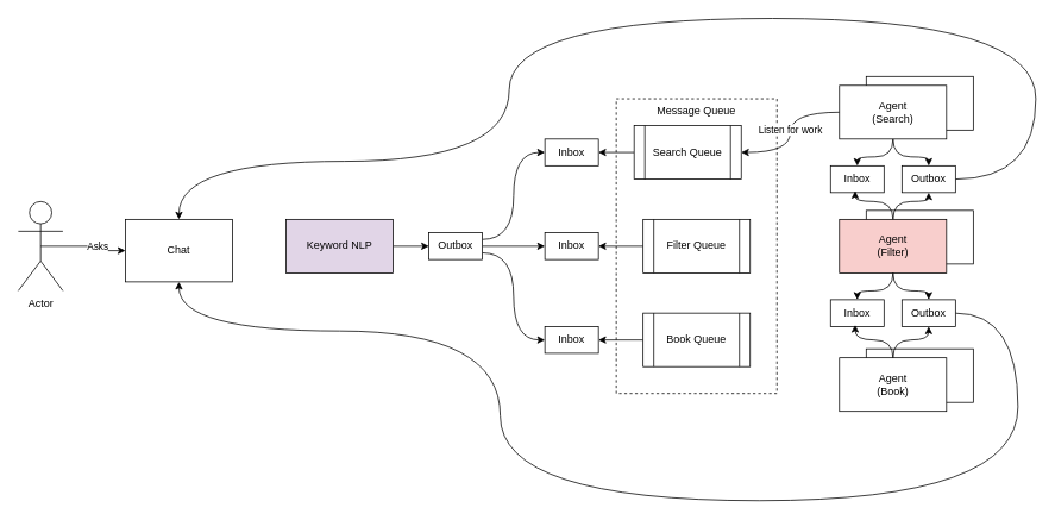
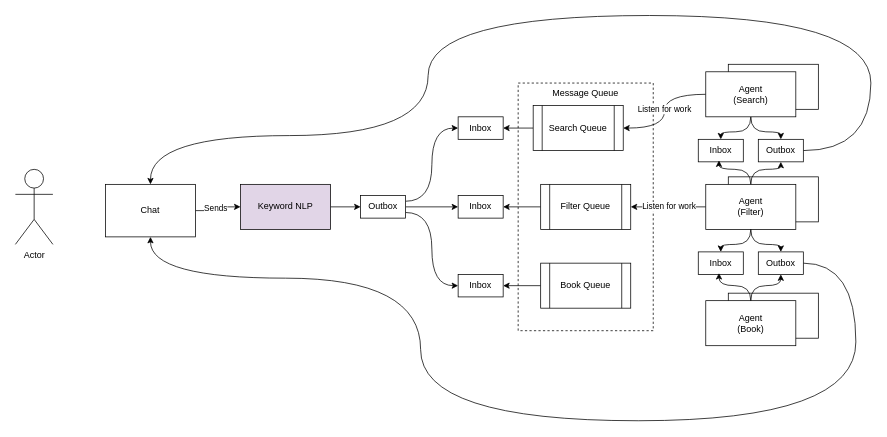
+ <mxCell id="24" value="" style="edgeStyle=orthogonalEdgeStyle;rounded=0;orthogonalLoop=1;jettySize=auto;html=1;" edge="1" parent="1" source="27" target="14"><mxGeometry relative="1" as="geometry" /></mxCell>
+ <mxCell id="25" value="Listen for work" style="edgeLabel;html=1;align=center;verticalAlign=middle;resizable=0;points=[];" vertex="1" connectable="0" parent="24"><mxGeometry x="-0.007" y="-1" relative="1" as="geometry"><mxPoint as="offset" /></mxGeometry></mxCell>
- <mxCell id="27" value="Agent&lt;br&gt;(Filter)" style="rounded=0;whiteSpace=wrap;html=1;fillColor=#f8cecc;" vertex="1" parent="1"><mxGeometry x="940" y="245" width="120" height="60" as="geometry" /></mxCell>
+ <mxCell id="27" value="Agent&lt;br&gt;(Filter)" style="rounded=0;whiteSpace=wrap;html=1;" vertex="1" parent="1"><mxGeometry x="940" y="245" width="120" height="60" as="geometry" /></mxCell>
- <mxCell id="8" style="edgeStyle=orthogonalEdgeStyle;rounded=0;orthogonalLoop=1;jettySize=auto;html=1;exitX=0.5;exitY=0.5;exitDx=0;exitDy=0;exitPerimeter=0;entryX=0;entryY=0.5;entryDx=0;entryDy=0;" edge="1" parent="1" source="10" target="5"><mxGeometry relative="1" as="geometry" /></mxCell>
- <mxCell id="9" value="Asks" style="edgeLabel;html=1;align=center;verticalAlign=middle;resizable=0;points=[];" vertex="1" connectable="0" parent="8"><mxGeometry x="-0.024" y="-2" relative="1" as="geometry"><mxPoint x="14" y="-2" as="offset" /></mxGeometry></mxCell>
+ <mxCell id="3" style="edgeStyle=orthogonalEdgeStyle;rounded=0;orthogonalLoop=1;jettySize=auto;html=1;exitX=1;exitY=0.5;exitDx=0;exitDy=0;entryX=0;entryY=0.5;entryDx=0;entryDy=0;" edge="1" parent="1" source="5" target="7"><mxGeometry relative="1" as="geometry" /></mxCell>
+ <mxCell id="4" value="Sends" style="edgeLabel;html=1;align=center;verticalAlign=middle;resizable=0;points=[];" vertex="1" connectable="0" parent="3"><mxGeometry x="0.04" relative="1" as="geometry"><mxPoint x="-4" as="offset" /></mxGeometry></mxCell>
